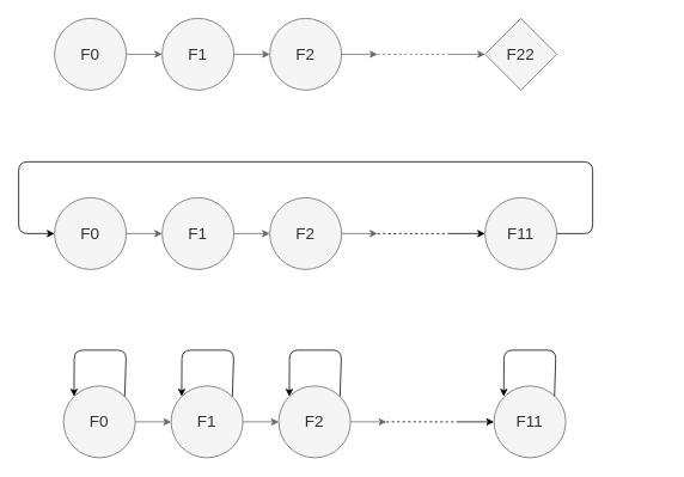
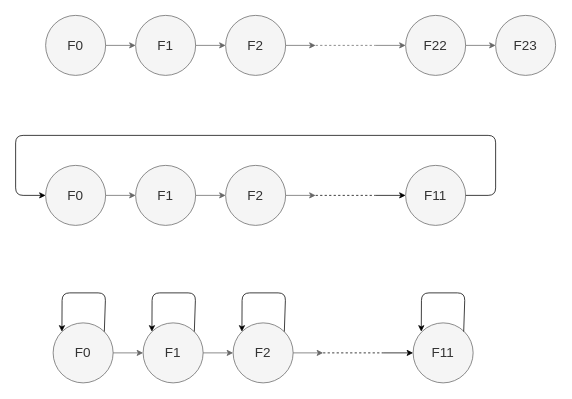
- <mxCell id="6" value="F22" style="rhombus;whiteSpace=wrap;html=1;aspect=fixed;fillColor=#f5f5f5;strokeColor=#666666;fontColor=#333333;fontSize=18;" vertex="1" parent="1"><mxGeometry x="540" y="20" width="80" height="80" as="geometry" /></mxCell>
+ <mxCell id="6" value="F22" style="ellipse;whiteSpace=wrap;html=1;aspect=fixed;fillColor=#f5f5f5;strokeColor=#666666;fontColor=#333333;fontSize=18;" vertex="1" parent="1"><mxGeometry x="540" y="20" width="80" height="80" as="geometry" /></mxCell>
+ <mxCell id="9" value="" style="endArrow=classic;html=1;exitX=1;exitY=0.5;exitDx=0;exitDy=0;fillColor=#f5f5f5;strokeColor=#666666;fontSize=18;" edge="1" parent="1" source="6" target="5"><mxGeometry width="50" height="50" relative="1" as="geometry"><mxPoint x="660" y="190" as="sourcePoint" /><mxPoint x="710" y="140" as="targetPoint" /></mxGeometry></mxCell>
+ <mxCell id="5" value="F23" style="ellipse;whiteSpace=wrap;html=1;aspect=fixed;fillColor=#f5f5f5;strokeColor=#666666;fontColor=#333333;fontSize=18;" vertex="1" parent="1"><mxGeometry x="660" y="20" width="80" height="80" as="geometry" /></mxCell>
